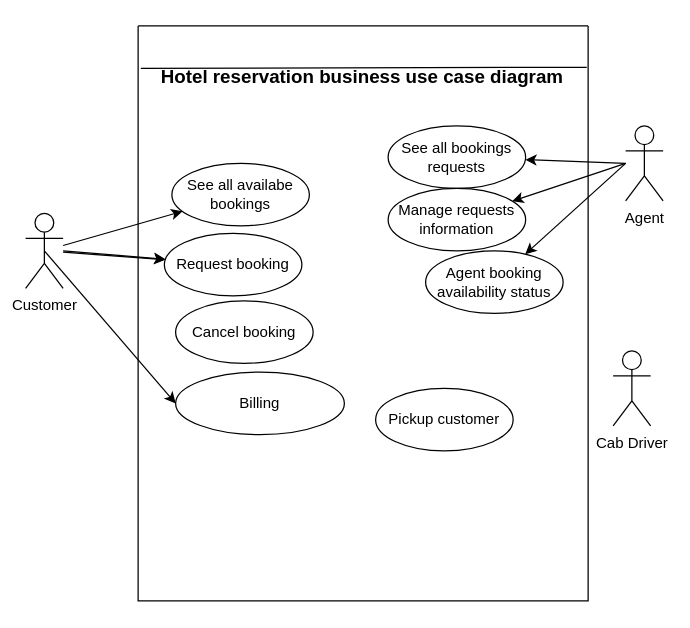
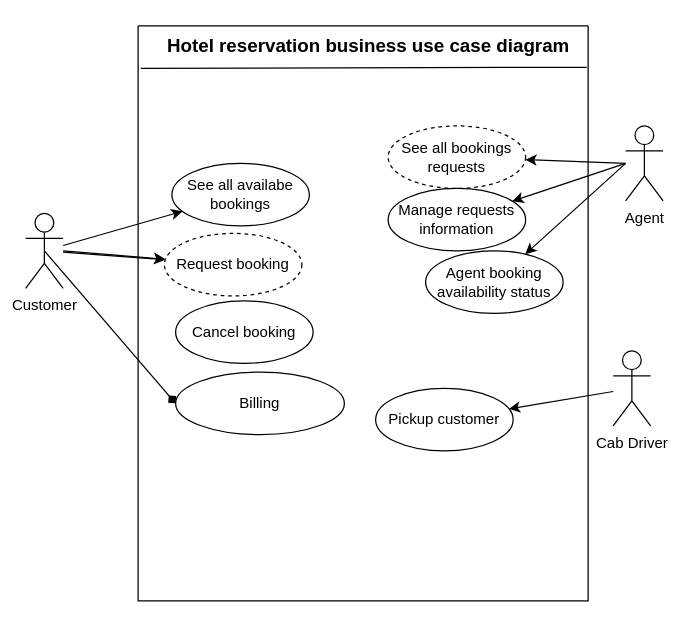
- <mxCell id="19" value="Hotel reservation business use case diagram" style="text;html=1;align=center;verticalAlign=top;resizable=0;points=[];autosize=1;strokeColor=none;fillColor=none;fontStyle=1;fontSize=15;" parent="18" vertex="1"><mxGeometry x="4" y="25" width="350" height="30" as="geometry" /></mxCell>
+ <mxCell id="19" value="Hotel reservation business use case diagram" style="text;html=1;align=center;verticalAlign=top;resizable=0;points=[];autosize=1;strokeColor=none;fillColor=none;fontStyle=1;fontSize=15;" parent="18" vertex="1"><mxGeometry x="9" width="350" height="30" as="geometry" /></mxCell>
- <mxCell id="10" value="See all bookings requests" style="ellipse;whiteSpace=wrap;html=1;" parent="1" vertex="1"><mxGeometry x="310" y="100" width="110" height="50" as="geometry" /></mxCell>
+ <mxCell id="10" value="See all bookings requests" style="ellipse;whiteSpace=wrap;html=1;dashed=1;" parent="1" vertex="1"><mxGeometry x="310" y="100" width="110" height="50" as="geometry" /></mxCell>
- <mxCell id="7" value="Request booking" style="ellipse;whiteSpace=wrap;html=1;" parent="1" vertex="1"><mxGeometry x="131" y="186" width="110" height="50" as="geometry" /></mxCell>
+ <mxCell id="7" value="Request booking" style="ellipse;whiteSpace=wrap;html=1;dashed=1;" parent="1" vertex="1"><mxGeometry x="131" y="186" width="110" height="50" as="geometry" /></mxCell>
- <mxCell id="23" value="" style="rounded=0;orthogonalLoop=1;jettySize=auto;html=1;entryX=0;entryY=0.5;entryDx=0;entryDy=0;exitX=0.5;exitY=0.5;exitDx=0;exitDy=0;exitPerimeter=0;" edge="1" parent="1" source="4" target="20"><mxGeometry relative="1" as="geometry"><mxPoint x="45" y="210" as="sourcePoint" /><mxPoint x="158.003" y="266.501" as="targetPoint" /></mxGeometry></mxCell>
+ <mxCell id="23" value="" style="rounded=0;orthogonalLoop=1;jettySize=auto;html=1;entryX=0;entryY=0.5;entryDx=0;entryDy=0;exitX=0.5;exitY=0.5;exitDx=0;exitDy=0;exitPerimeter=0;endArrow=diamond;" edge="1" parent="1" source="4" target="20"><mxGeometry relative="1" as="geometry"><mxPoint x="45" y="210" as="sourcePoint" /><mxPoint x="158.003" y="266.501" as="targetPoint" /></mxGeometry></mxCell>
+ <mxCell id="13" value="" style="endArrow=classic;html=1;rounded=0;" parent="1" source="6" target="8" edge="1"><mxGeometry width="50" height="50" relative="1" as="geometry"><mxPoint x="380" y="330" as="sourcePoint" /><mxPoint x="430" y="280" as="targetPoint" /></mxGeometry></mxCell>
